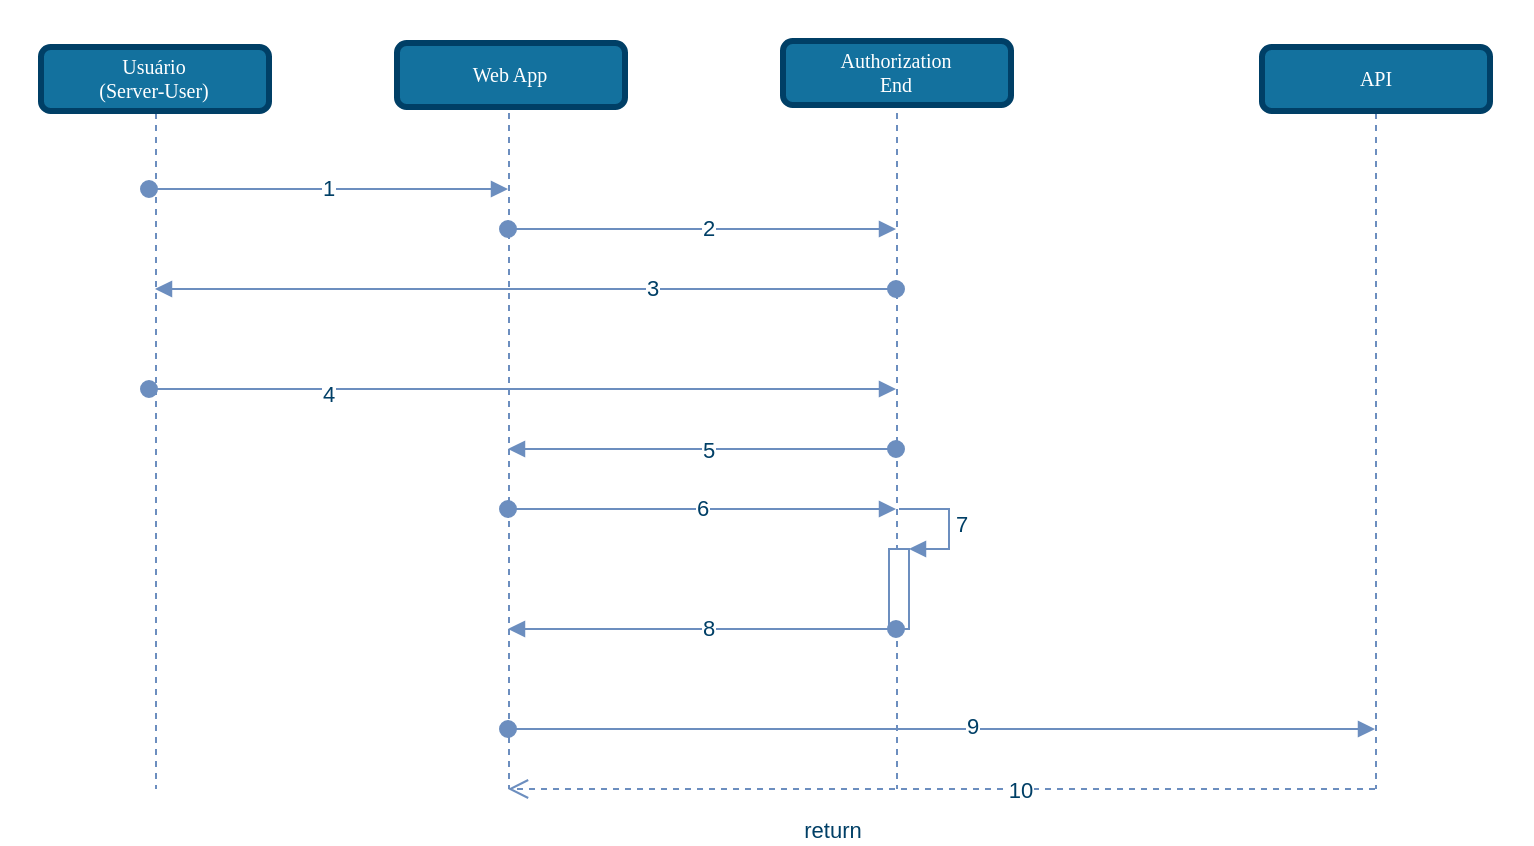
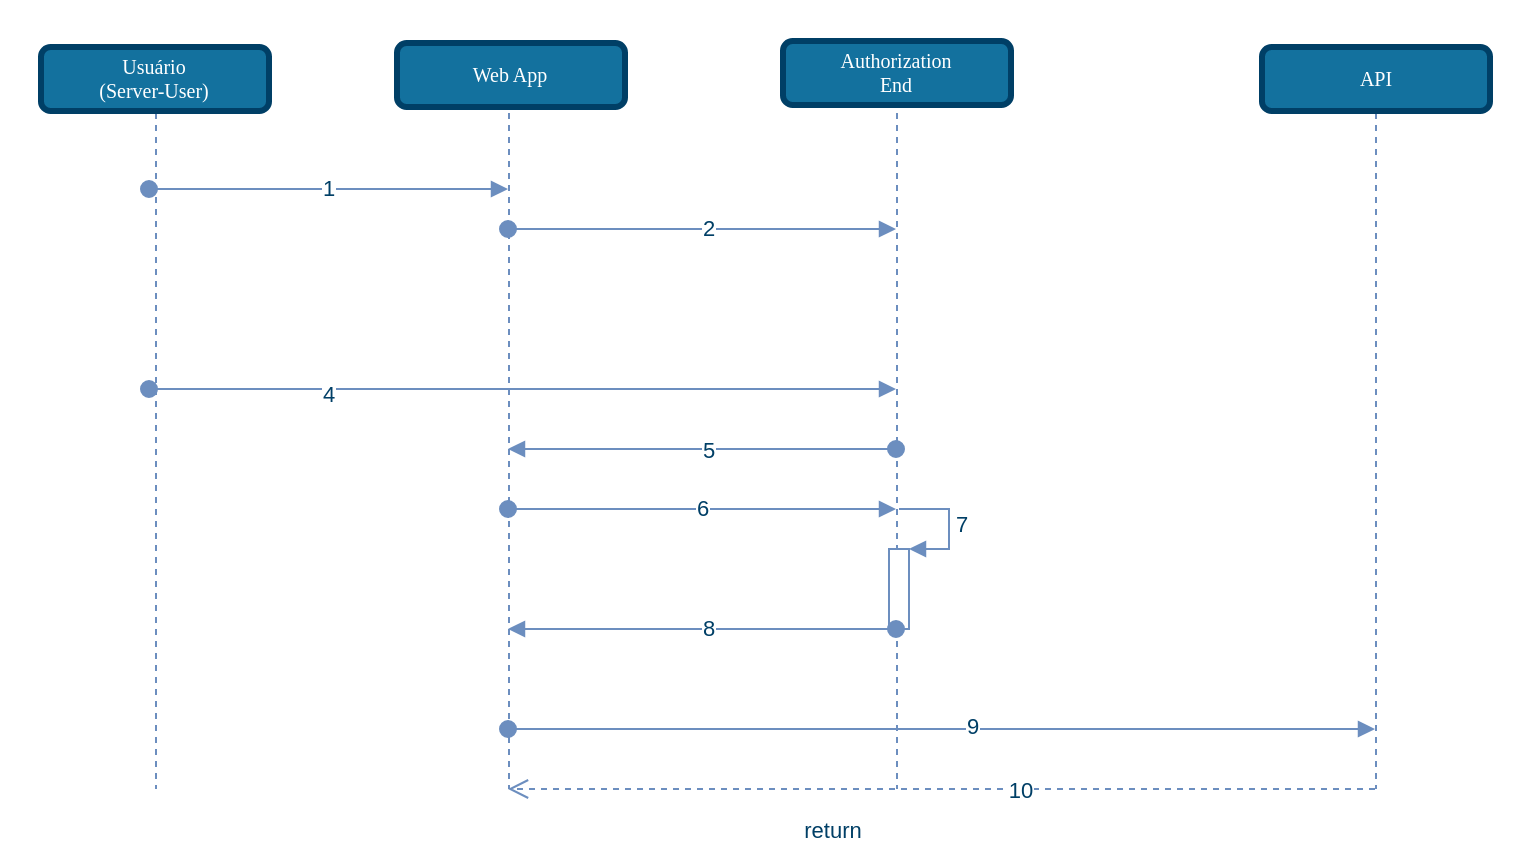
- <mxCell id="13" value="3" style="html=1;verticalAlign=middle;startArrow=oval;startFill=1;endArrow=block;startSize=8;fillColor=#dae8fc;strokeColor=#6c8ebf;fontColor=#003F66;fontSize=11;" parent="1" source="8" target="2" edge="1"><mxGeometry x="-0.34" width="60" relative="1" as="geometry"><mxPoint x="394" y="194" as="sourcePoint" /><mxPoint x="454" y="194" as="targetPoint" /><Array as="points"><mxPoint x="304" y="144" /></Array><mxPoint as="offset" /></mxGeometry></mxCell>
